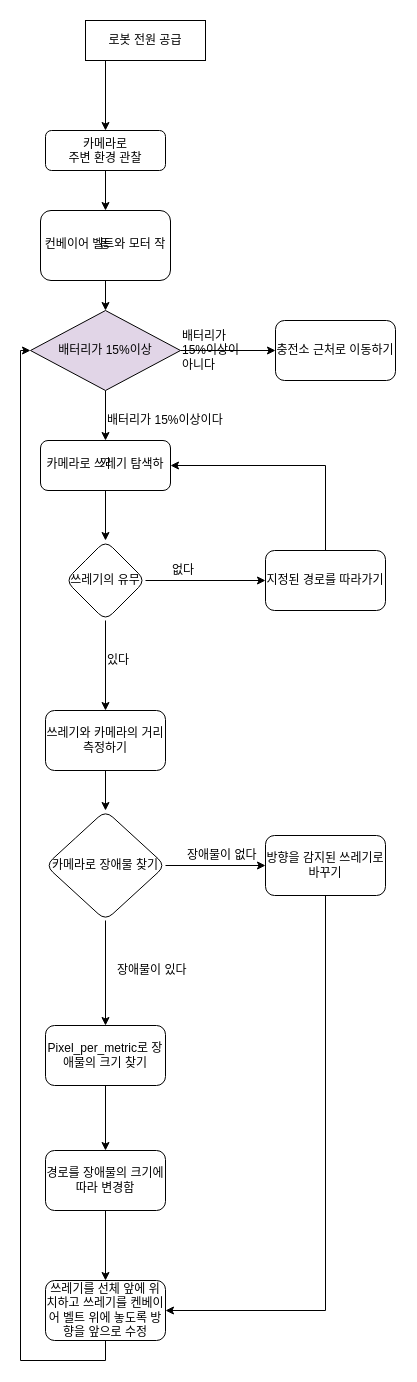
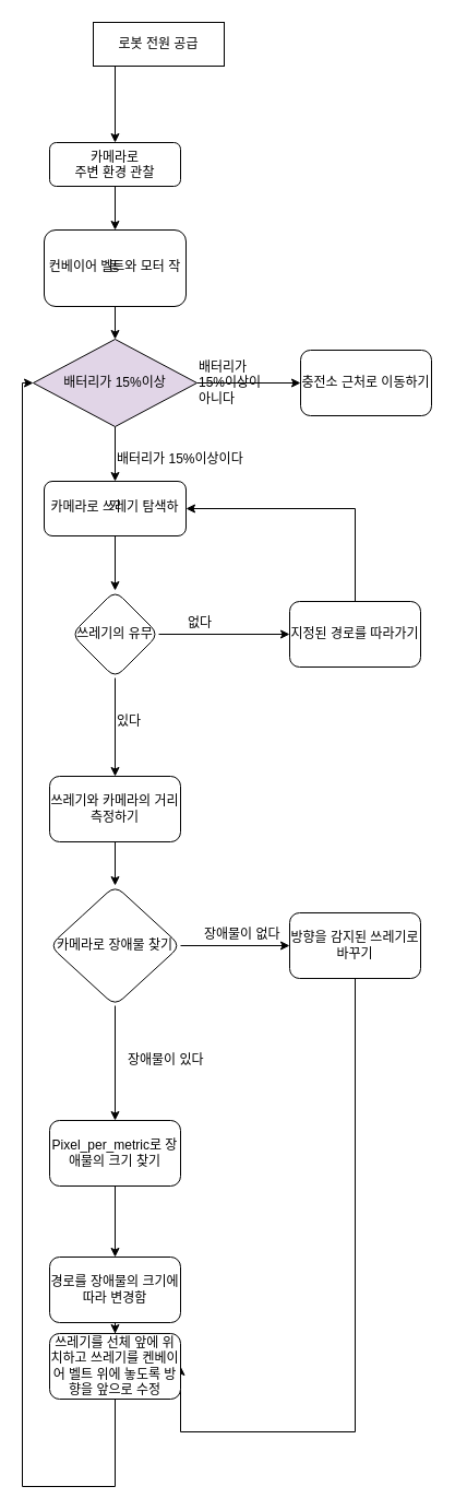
- <mxCell id="32" value="쓰레기를 선체 앞에 위치하고 쓰레기를 켄베이어 벨트 위에 놓도록 방향을 앞으로 수정" style="rounded=1;whiteSpace=wrap;html=1;" parent="1" vertex="1"><mxGeometry x="45" y="1280" width="120" height="60" as="geometry" /></mxCell>
+ <mxCell id="32" value="쓰레기를 선체 앞에 위치하고 쓰레기를 켄베이어 벨트 위에 놓도록 방향을 앞으로 수정" style="rounded=1;whiteSpace=wrap;html=1;" parent="1" vertex="1"><mxGeometry x="45" y="1220" width="120" height="60" as="geometry" /></mxCell>
